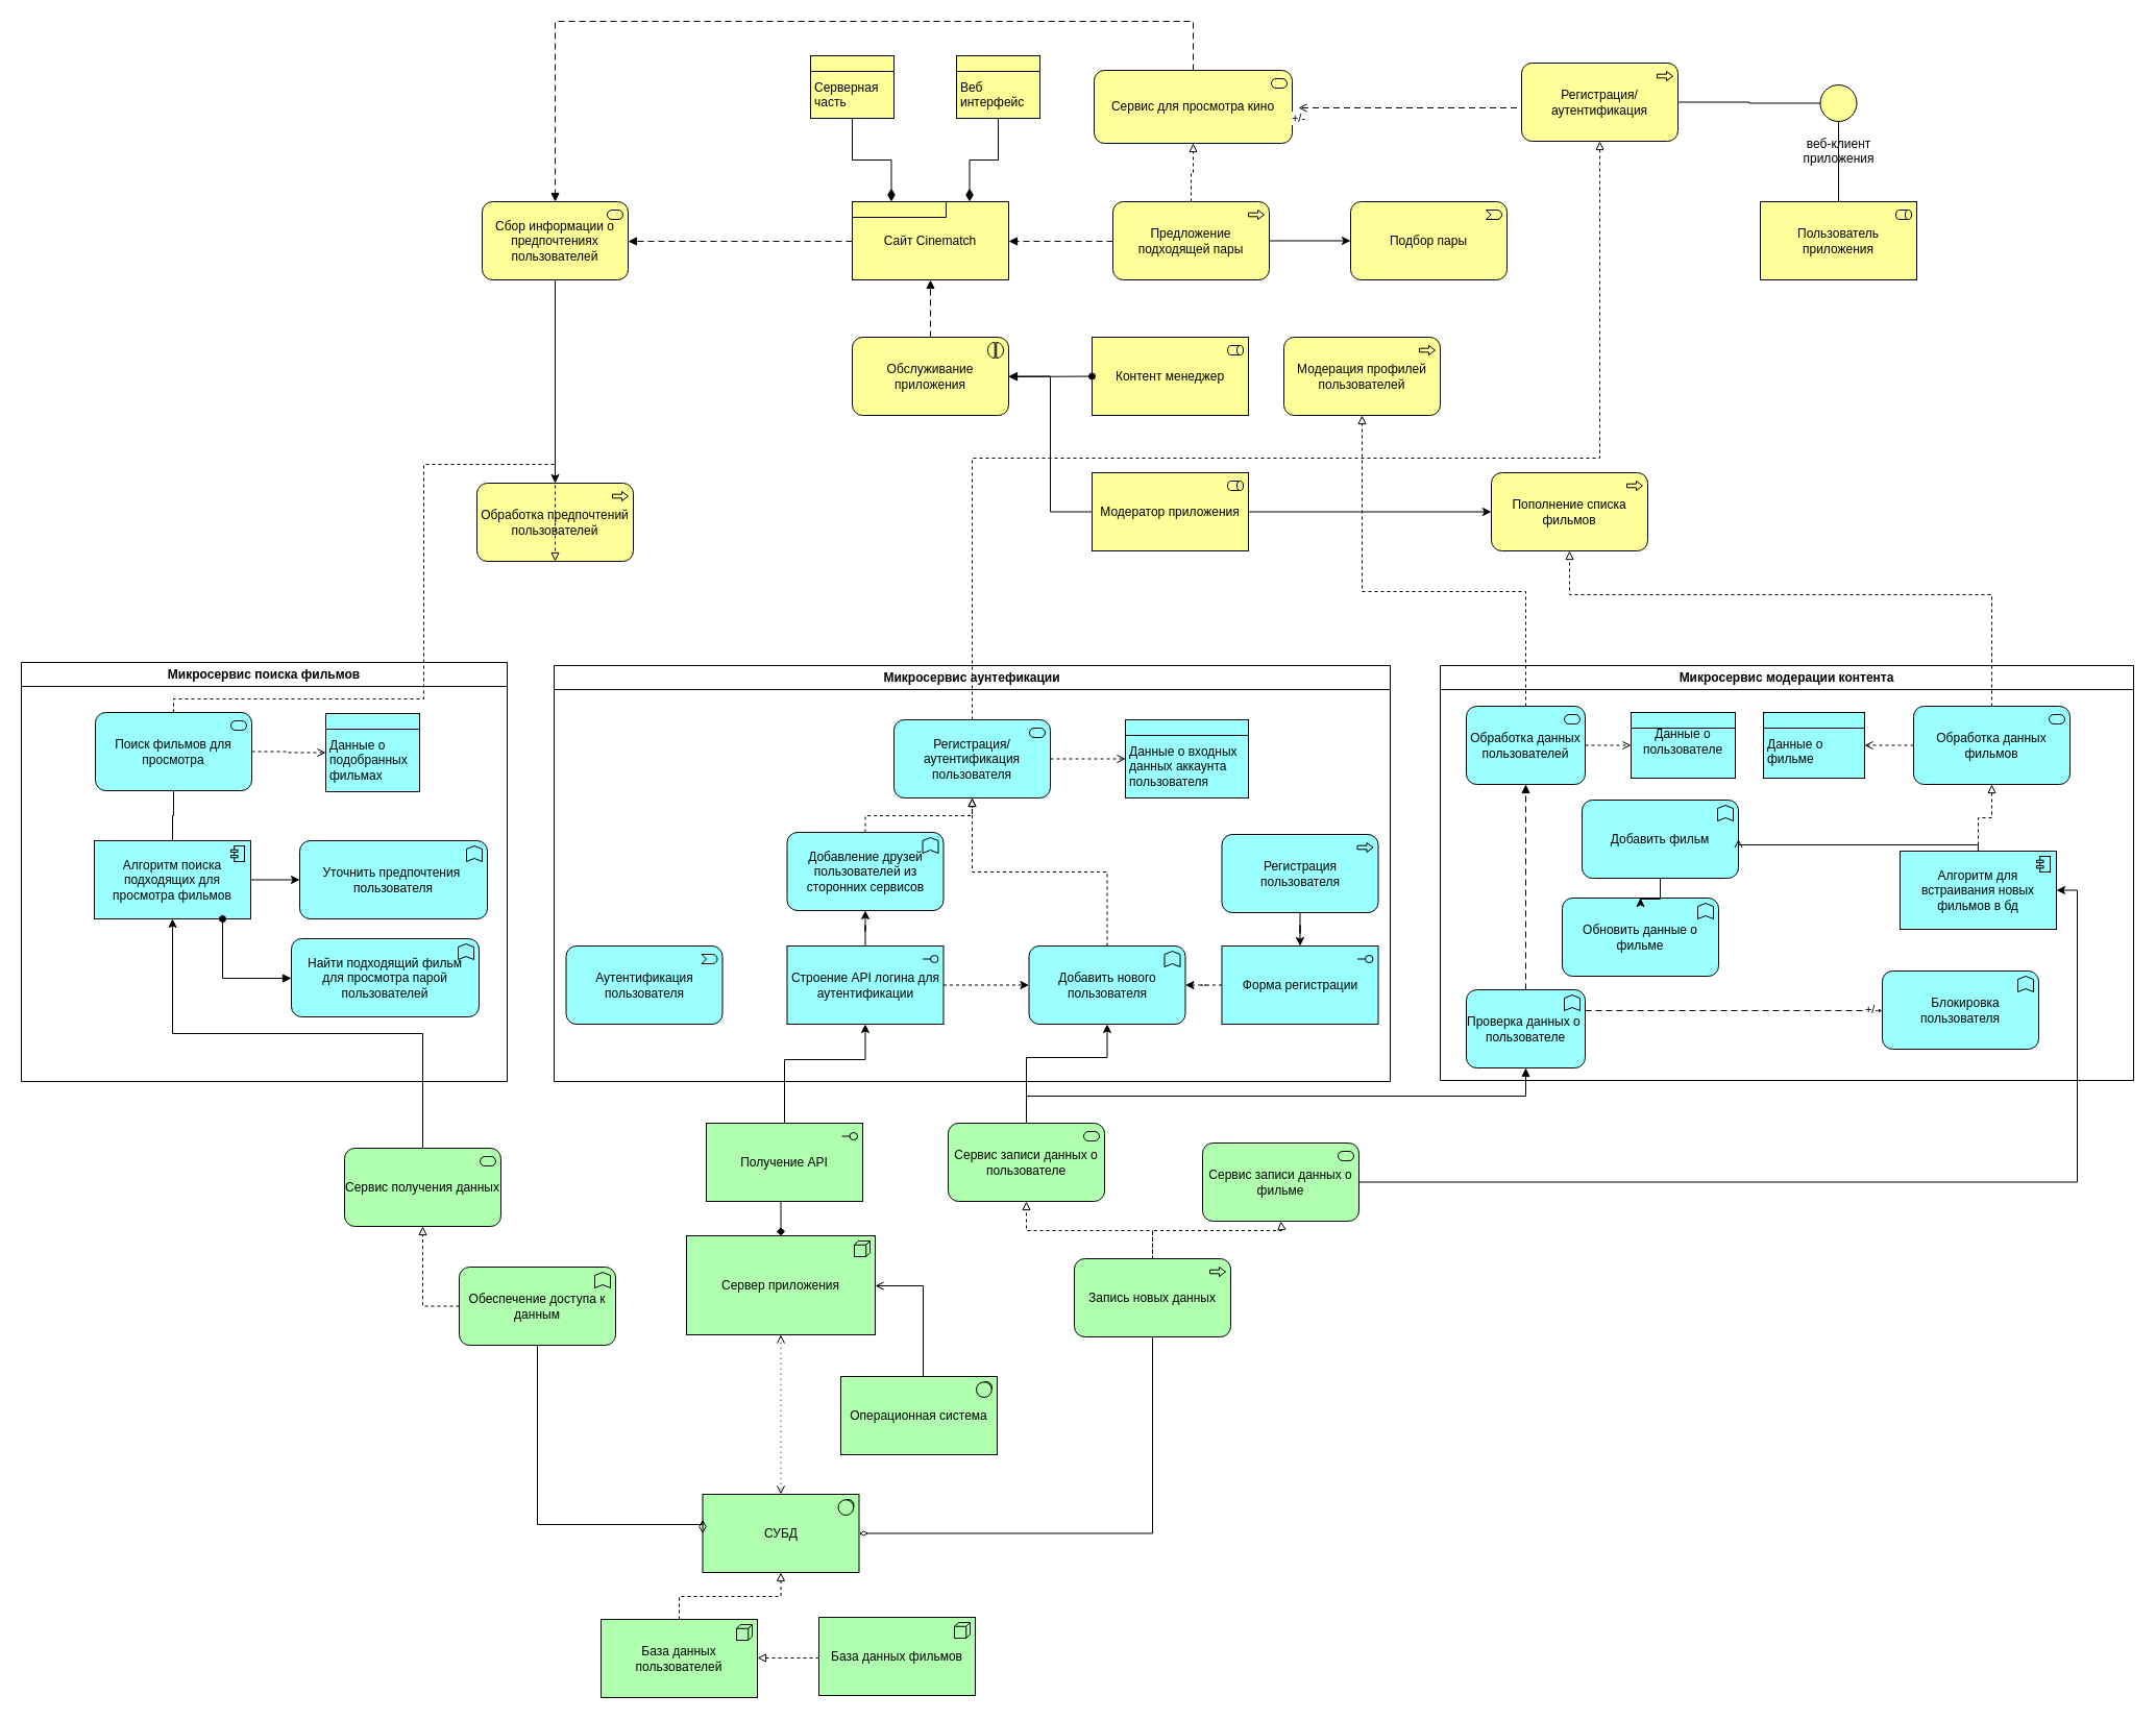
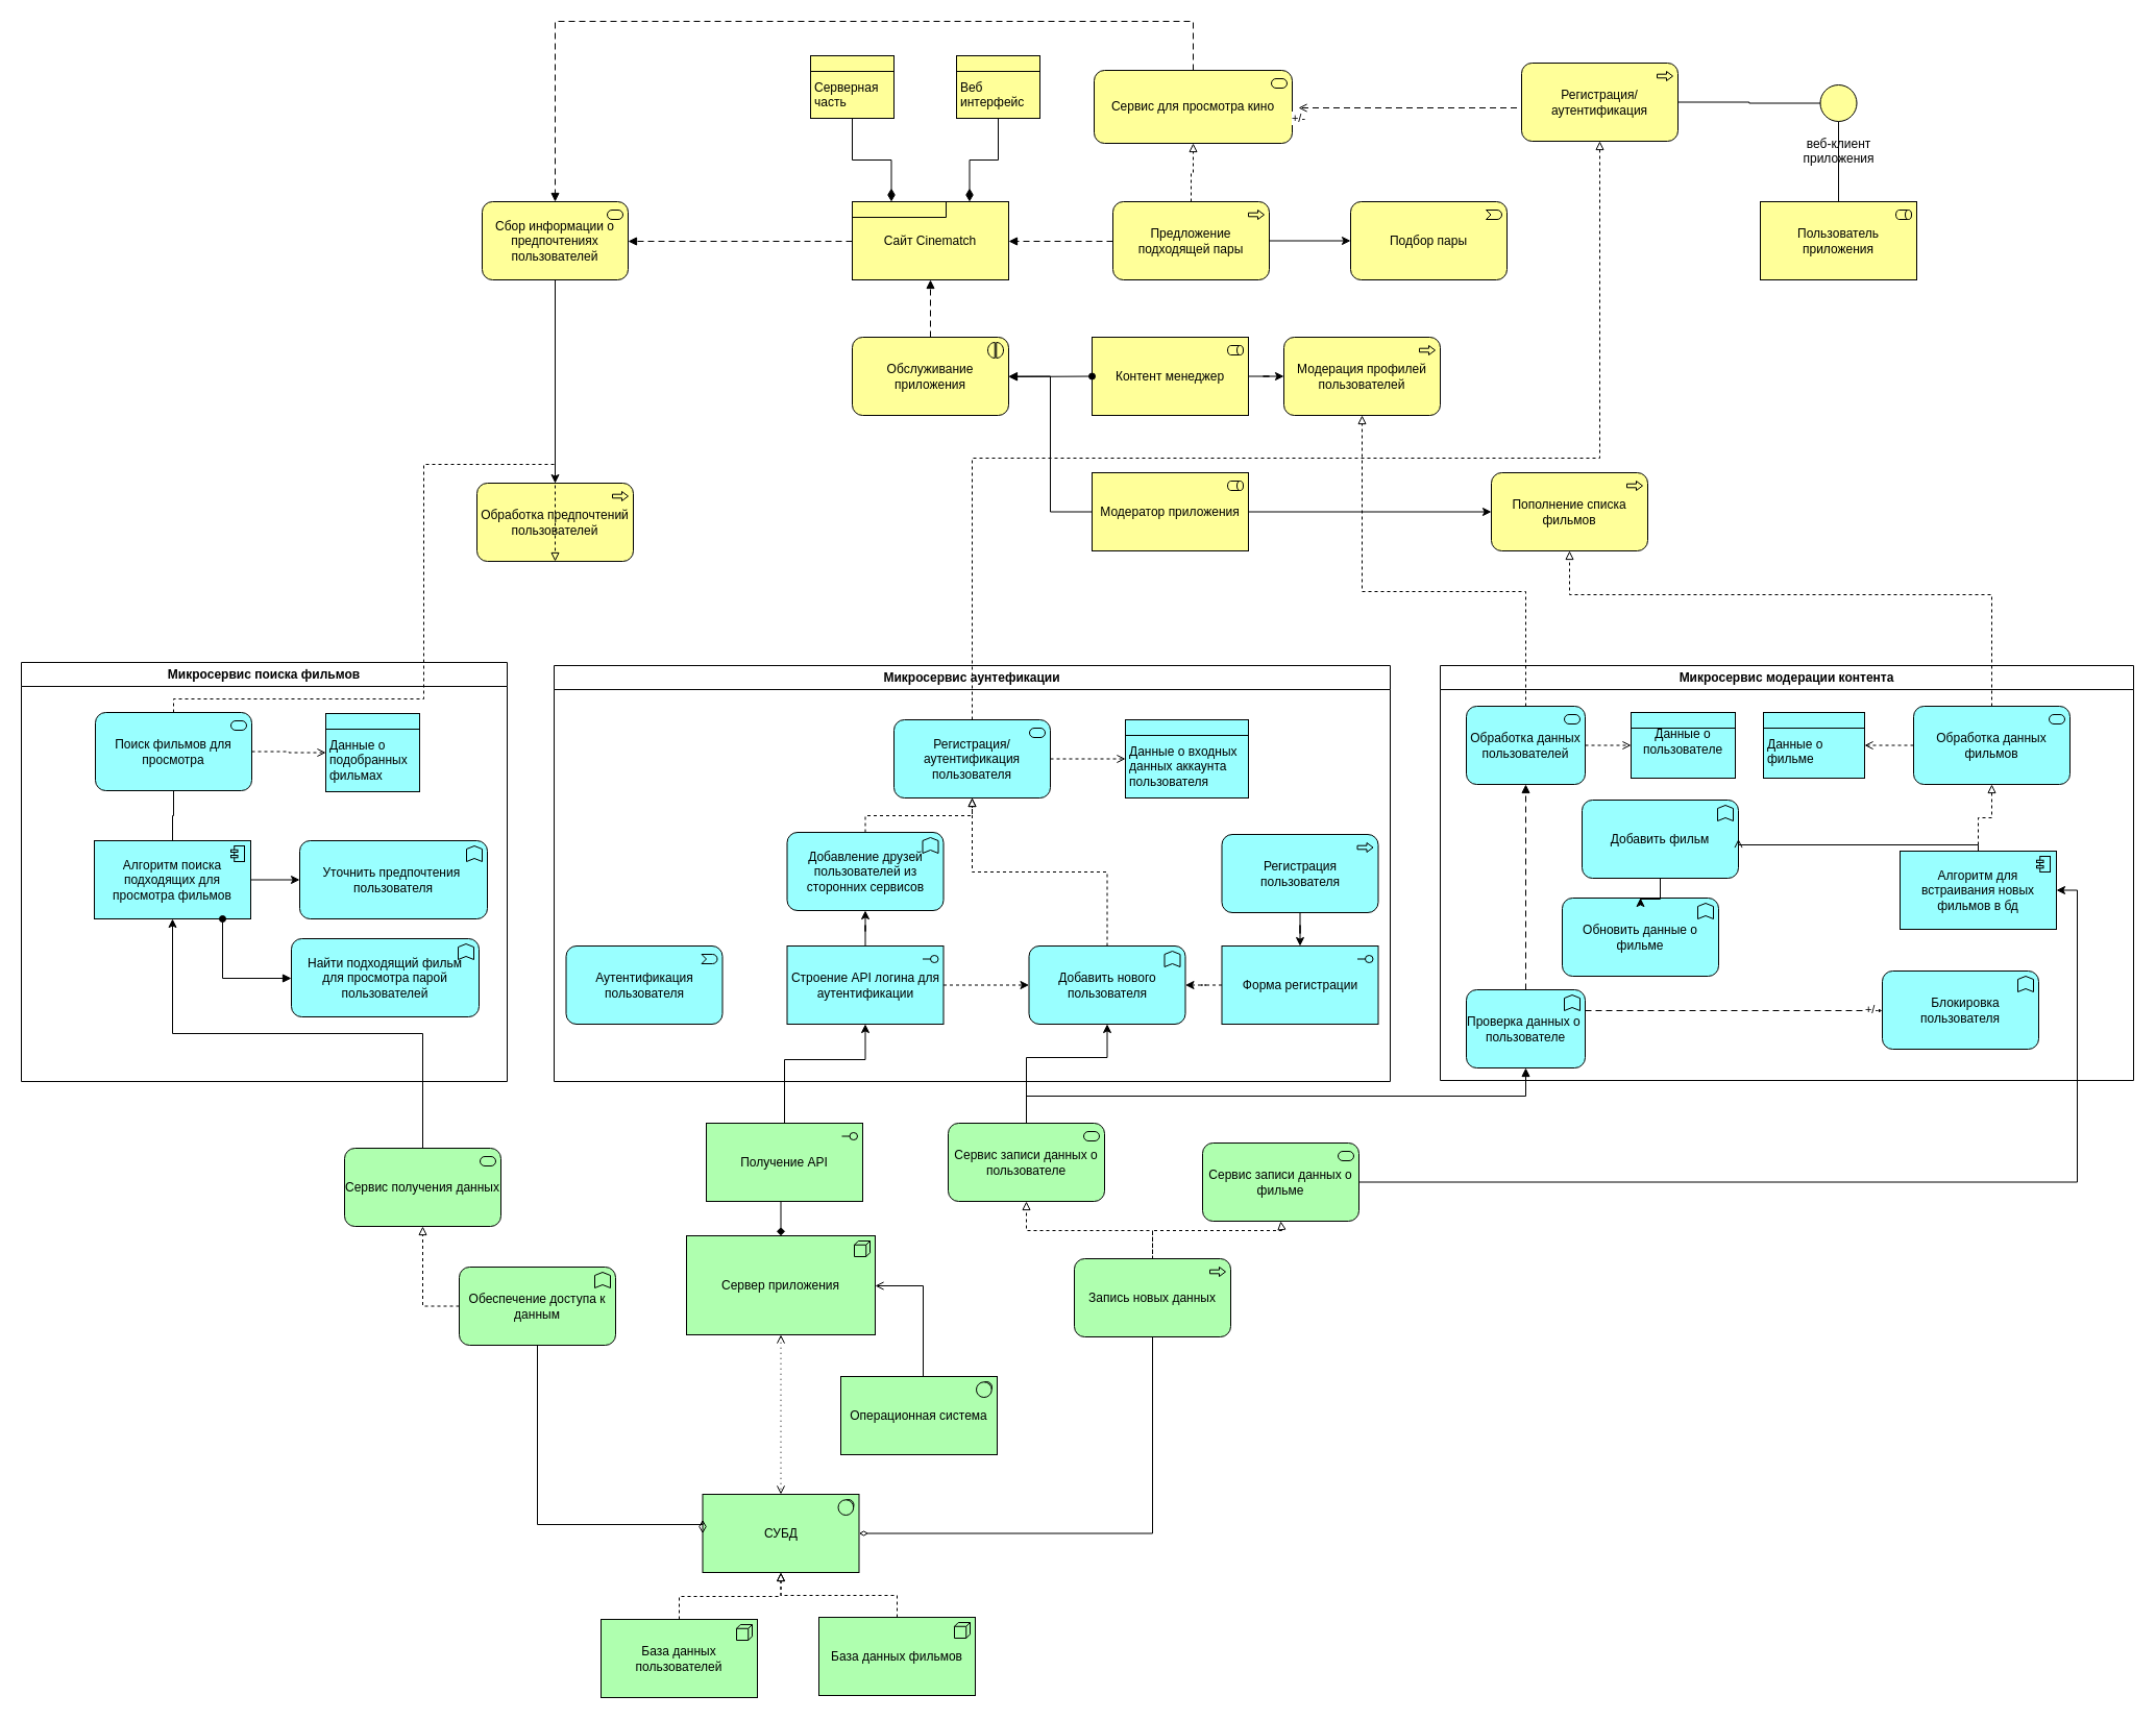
+ <mxCell id="7" style="edgeStyle=orthogonalEdgeStyle;rounded=0;orthogonalLoop=1;jettySize=auto;html=1;entryX=0;entryY=0.5;entryDx=0;entryDy=0;entryPerimeter=0;" edge="1" parent="1" source="8" target="9"><mxGeometry relative="1" as="geometry" /></mxCell>
- <mxCell id="99" value="" style="edgeStyle=elbowEdgeStyle;html=1;endArrow=block;elbow=vertical;endFill=0;dashed=1;rounded=0;" edge="1" parent="1" source="97" target="96"><mxGeometry width="160" relative="1" as="geometry"><mxPoint x="892" y="1393" as="sourcePoint" /><mxPoint x="892" y="1393" as="targetPoint" /></mxGeometry></mxCell>
+ <mxCell id="99" value="" style="edgeStyle=elbowEdgeStyle;html=1;endArrow=block;elbow=vertical;endFill=0;dashed=1;rounded=0;entryX=0.5;entryY=1;entryDx=0;entryDy=0;entryPerimeter=0;" edge="1" parent="1" source="97" target="92"><mxGeometry width="160" relative="1" as="geometry"><mxPoint x="892" y="1393" as="sourcePoint" /><mxPoint x="892" y="1393" as="targetPoint" /></mxGeometry></mxCell>
